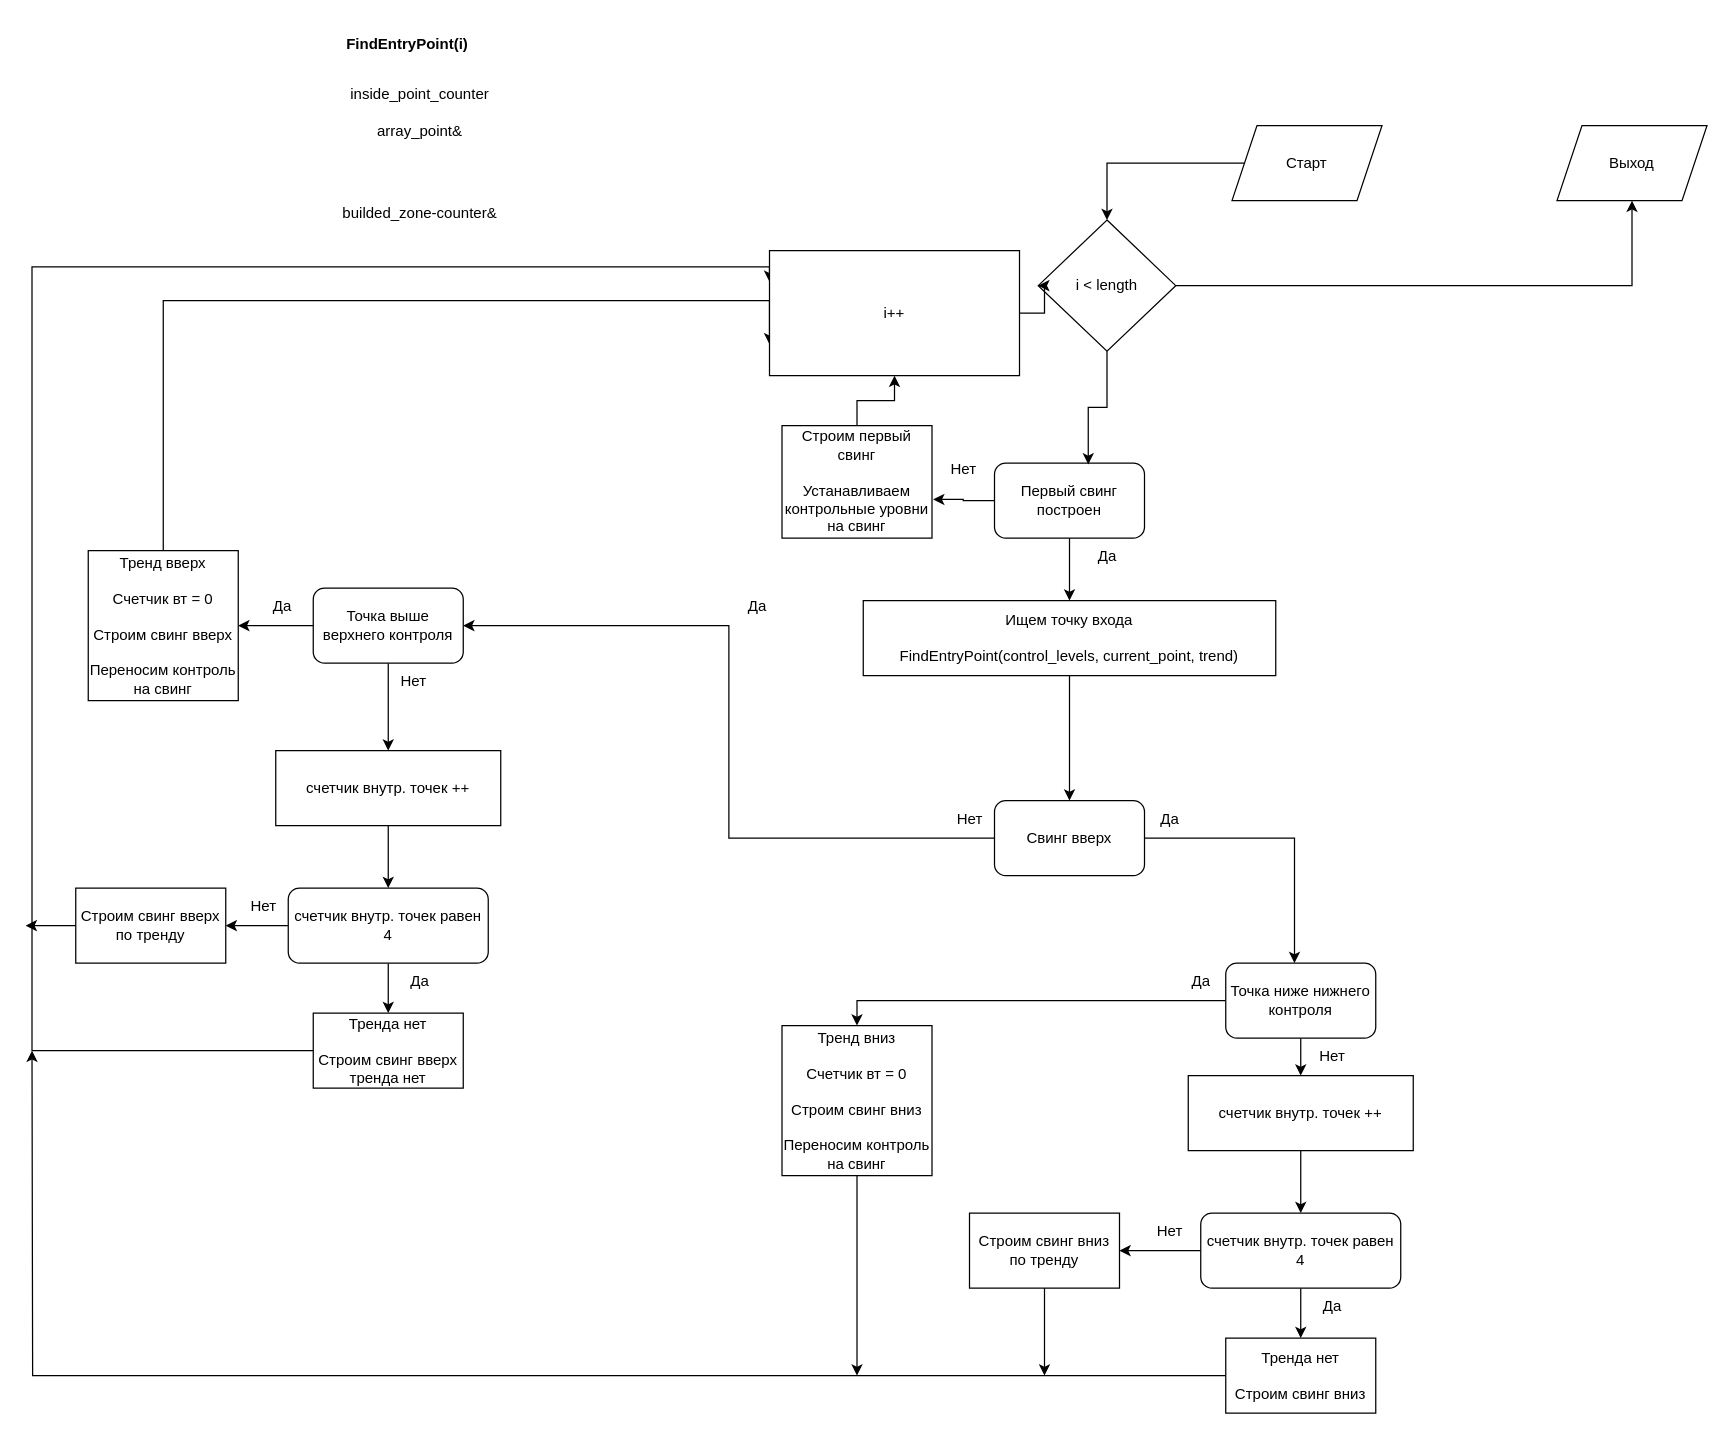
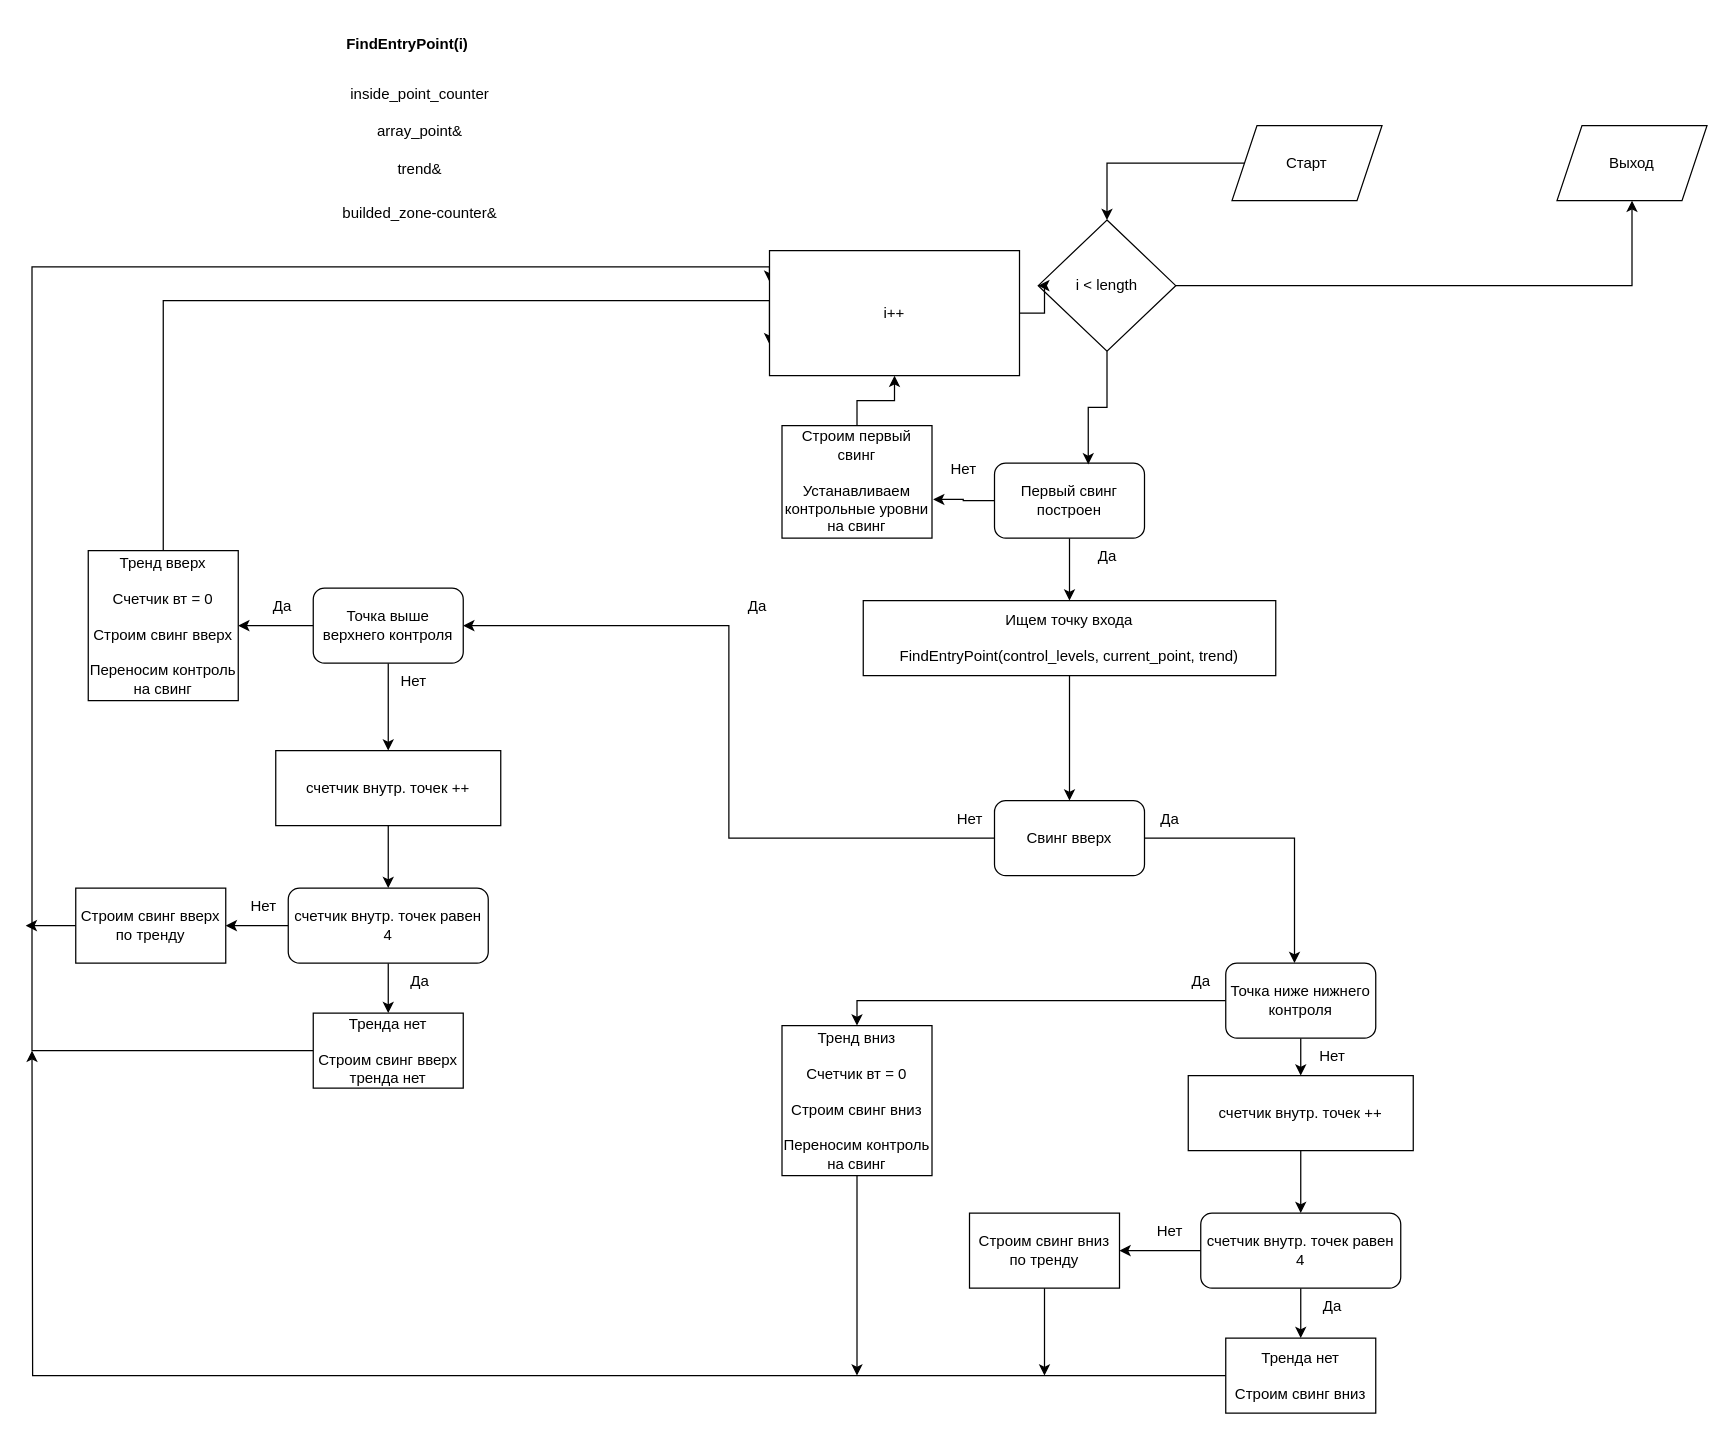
+ <mxCell id="4" value="trend&amp;amp;" style="text;html=1;align=center;verticalAlign=middle;resizable=0;points=[];autosize=1;strokeColor=none;fillColor=none;" parent="1" vertex="1"><mxGeometry x="305" y="120" width="60" height="30" as="geometry" /></mxCell>
